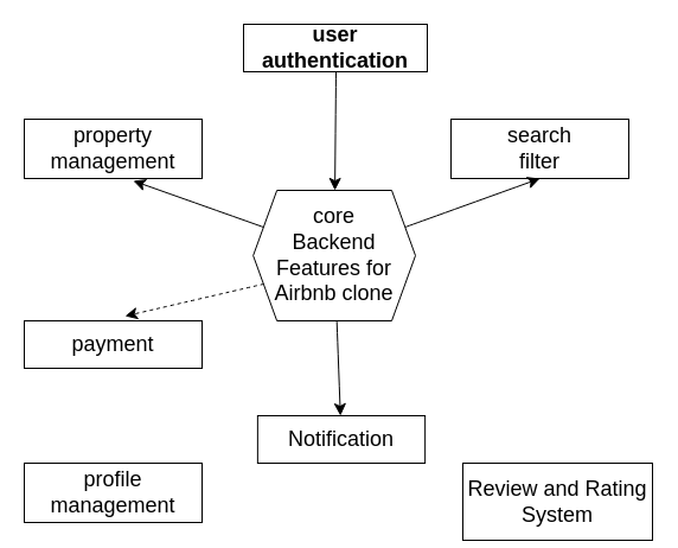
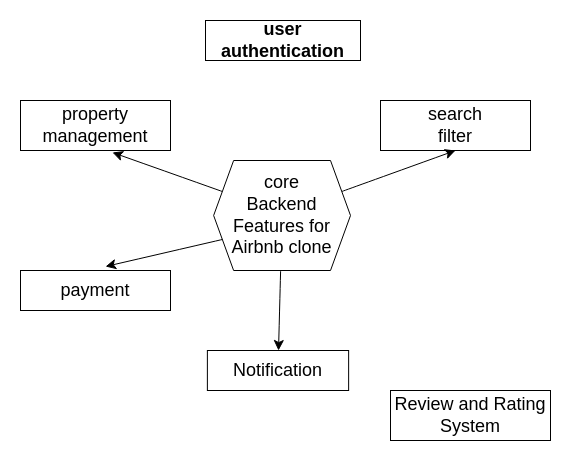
- <mxCell id="2" value="" style="edgeStyle=none;curved=1;rounded=0;orthogonalLoop=1;jettySize=auto;html=1;fontSize=12;startSize=8;endSize=8;" edge="1" parent="1" source="3" target="9"><mxGeometry relative="1" as="geometry"><Array as="points"><mxPoint x="283" y="60" /></Array></mxGeometry></mxCell>
- <mxCell id="14" style="edgeStyle=none;curved=1;rounded=0;orthogonalLoop=1;jettySize=auto;html=1;exitX=0;exitY=0.75;exitDx=0;exitDy=0;entryX=0.567;entryY=-0.1;entryDx=0;entryDy=0;entryPerimeter=0;fontSize=12;startSize=8;endSize=8;dashed=1;" edge="1" parent="1" source="9" target="10"><mxGeometry relative="1" as="geometry" /></mxCell>
+ <mxCell id="14" style="edgeStyle=none;curved=1;rounded=0;orthogonalLoop=1;jettySize=auto;html=1;exitX=0;exitY=0.75;exitDx=0;exitDy=0;entryX=0.567;entryY=-0.1;entryDx=0;entryDy=0;entryPerimeter=0;fontSize=12;startSize=8;endSize=8;" edge="1" parent="1" source="9" target="10"><mxGeometry relative="1" as="geometry" /></mxCell>
- <mxCell id="11" value="&lt;font style=&quot;font-size: 18px;&quot;&gt;Notification&lt;/font&gt;" style="rounded=0;whiteSpace=wrap;html=1;" vertex="1" parent="1"><mxGeometry x="216.88" y="350" width="141.25" height="40" as="geometry" /></mxCell>
+ <mxCell id="11" value="&lt;font style=&quot;font-size: 18px;&quot;&gt;Notification&lt;/font&gt;" style="rounded=0;whiteSpace=wrap;html=1;" vertex="1" parent="1"><mxGeometry x="206.88" y="350" width="141.25" height="40" as="geometry" /></mxCell>
- <mxCell id="12" value="&lt;font style=&quot;font-size: 18px;&quot;&gt;profile&lt;/font&gt;&lt;div&gt;&lt;font style=&quot;font-size: 18px;&quot;&gt;management&lt;/font&gt;&lt;/div&gt;" style="rounded=0;whiteSpace=wrap;html=1;" vertex="1" parent="1"><mxGeometry x="20" y="390" width="150" height="50" as="geometry" /></mxCell>
- <mxCell id="13" value="&lt;font style=&quot;font-size: 18px;&quot;&gt;Review and Rating&lt;/font&gt;&lt;div&gt;&lt;font style=&quot;font-size: 18px;&quot;&gt;System&lt;/font&gt;&lt;/div&gt;" style="rounded=0;whiteSpace=wrap;html=1;" vertex="1" parent="1"><mxGeometry x="390" y="390" width="160" height="65" as="geometry" /></mxCell>
+ <mxCell id="13" value="&lt;font style=&quot;font-size: 18px;&quot;&gt;Review and Rating&lt;/font&gt;&lt;div&gt;&lt;font style=&quot;font-size: 18px;&quot;&gt;System&lt;/font&gt;&lt;/div&gt;" style="rounded=0;whiteSpace=wrap;html=1;" vertex="1" parent="1"><mxGeometry x="390" y="390" width="160" height="50" as="geometry" /></mxCell>
